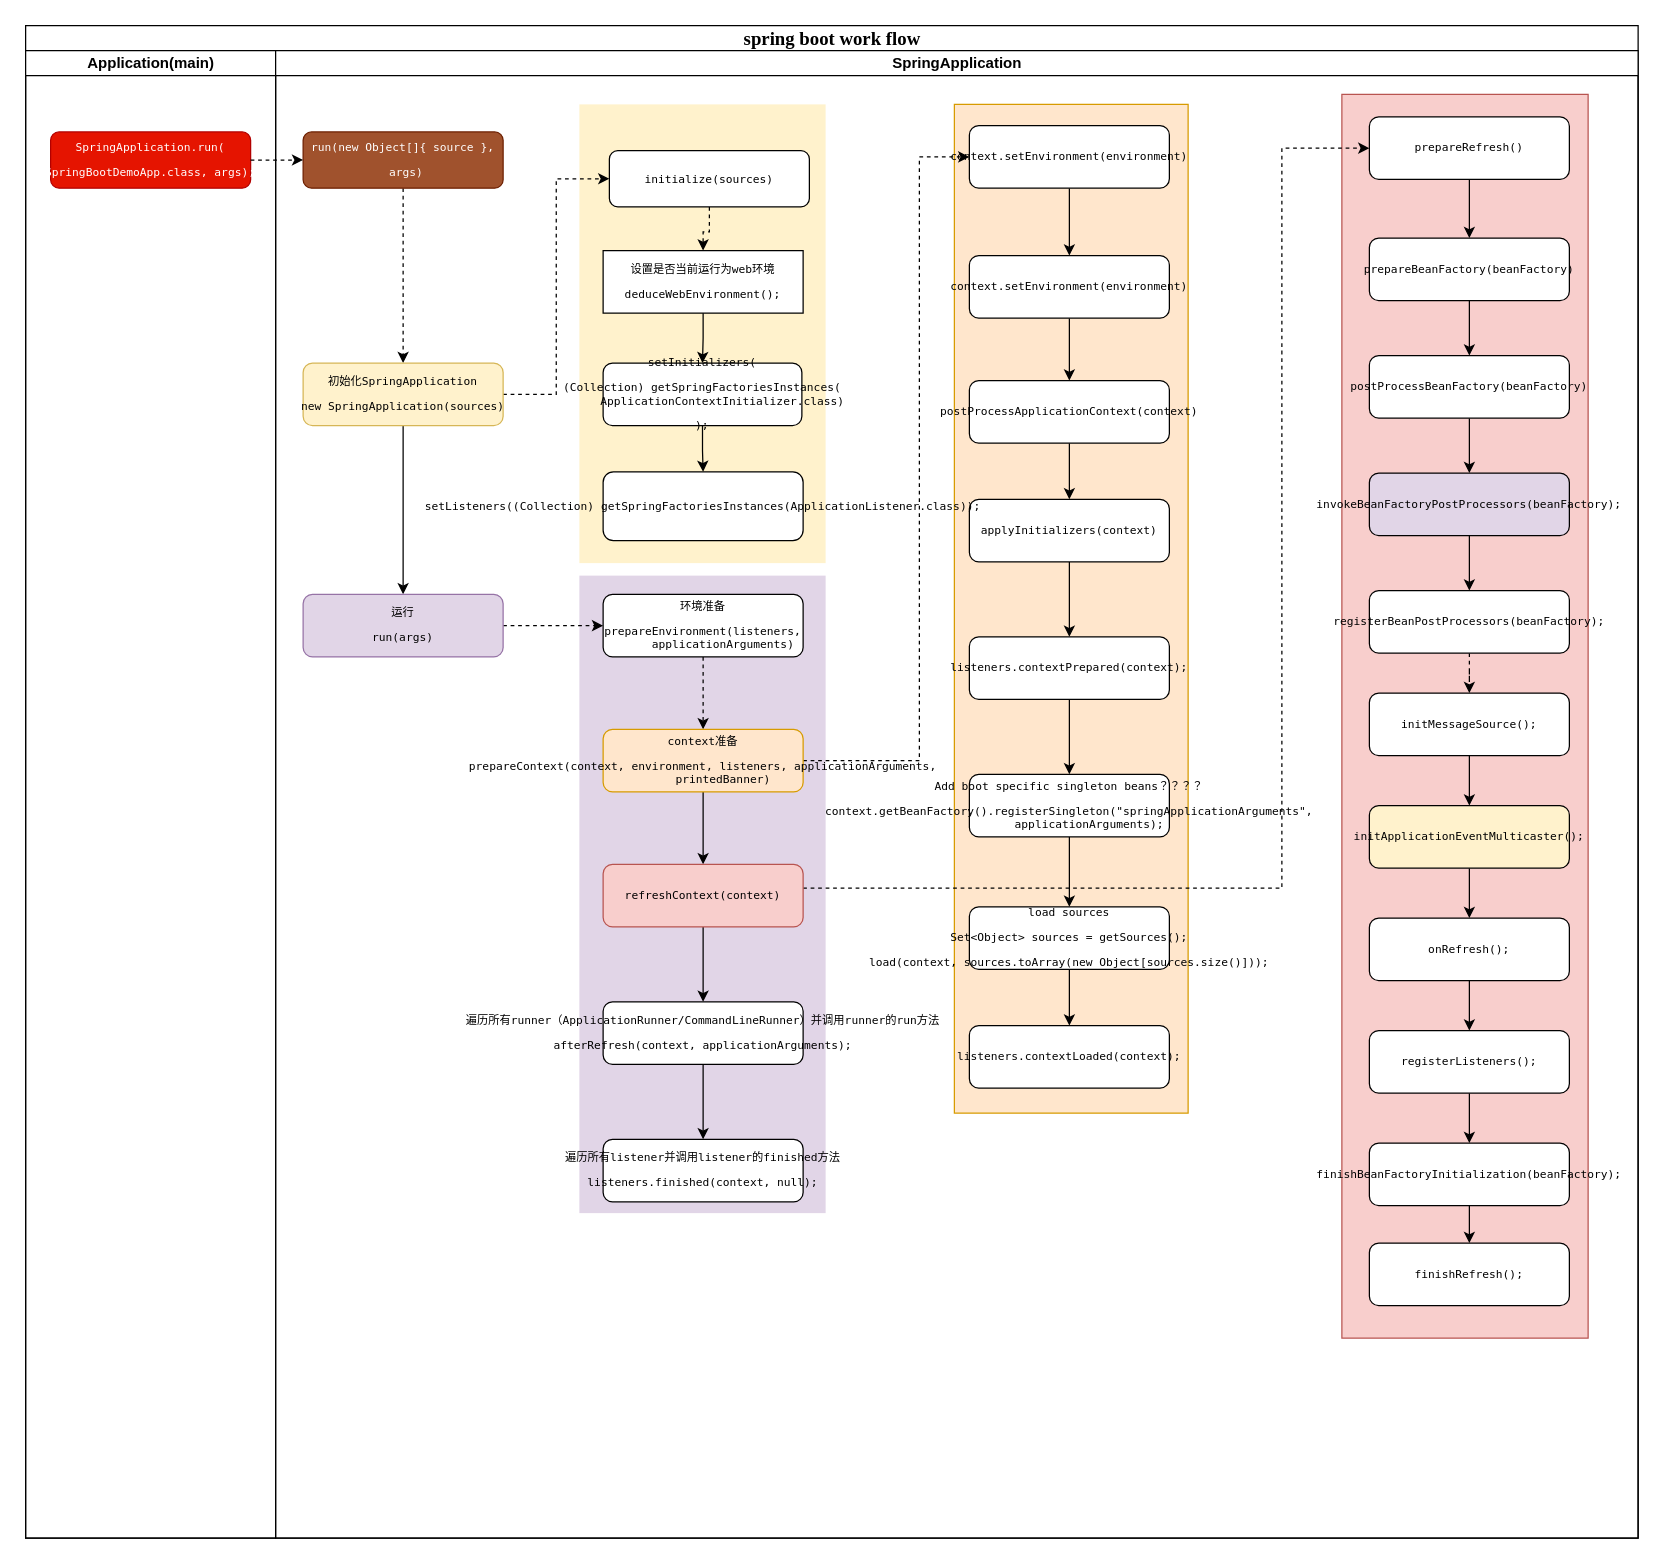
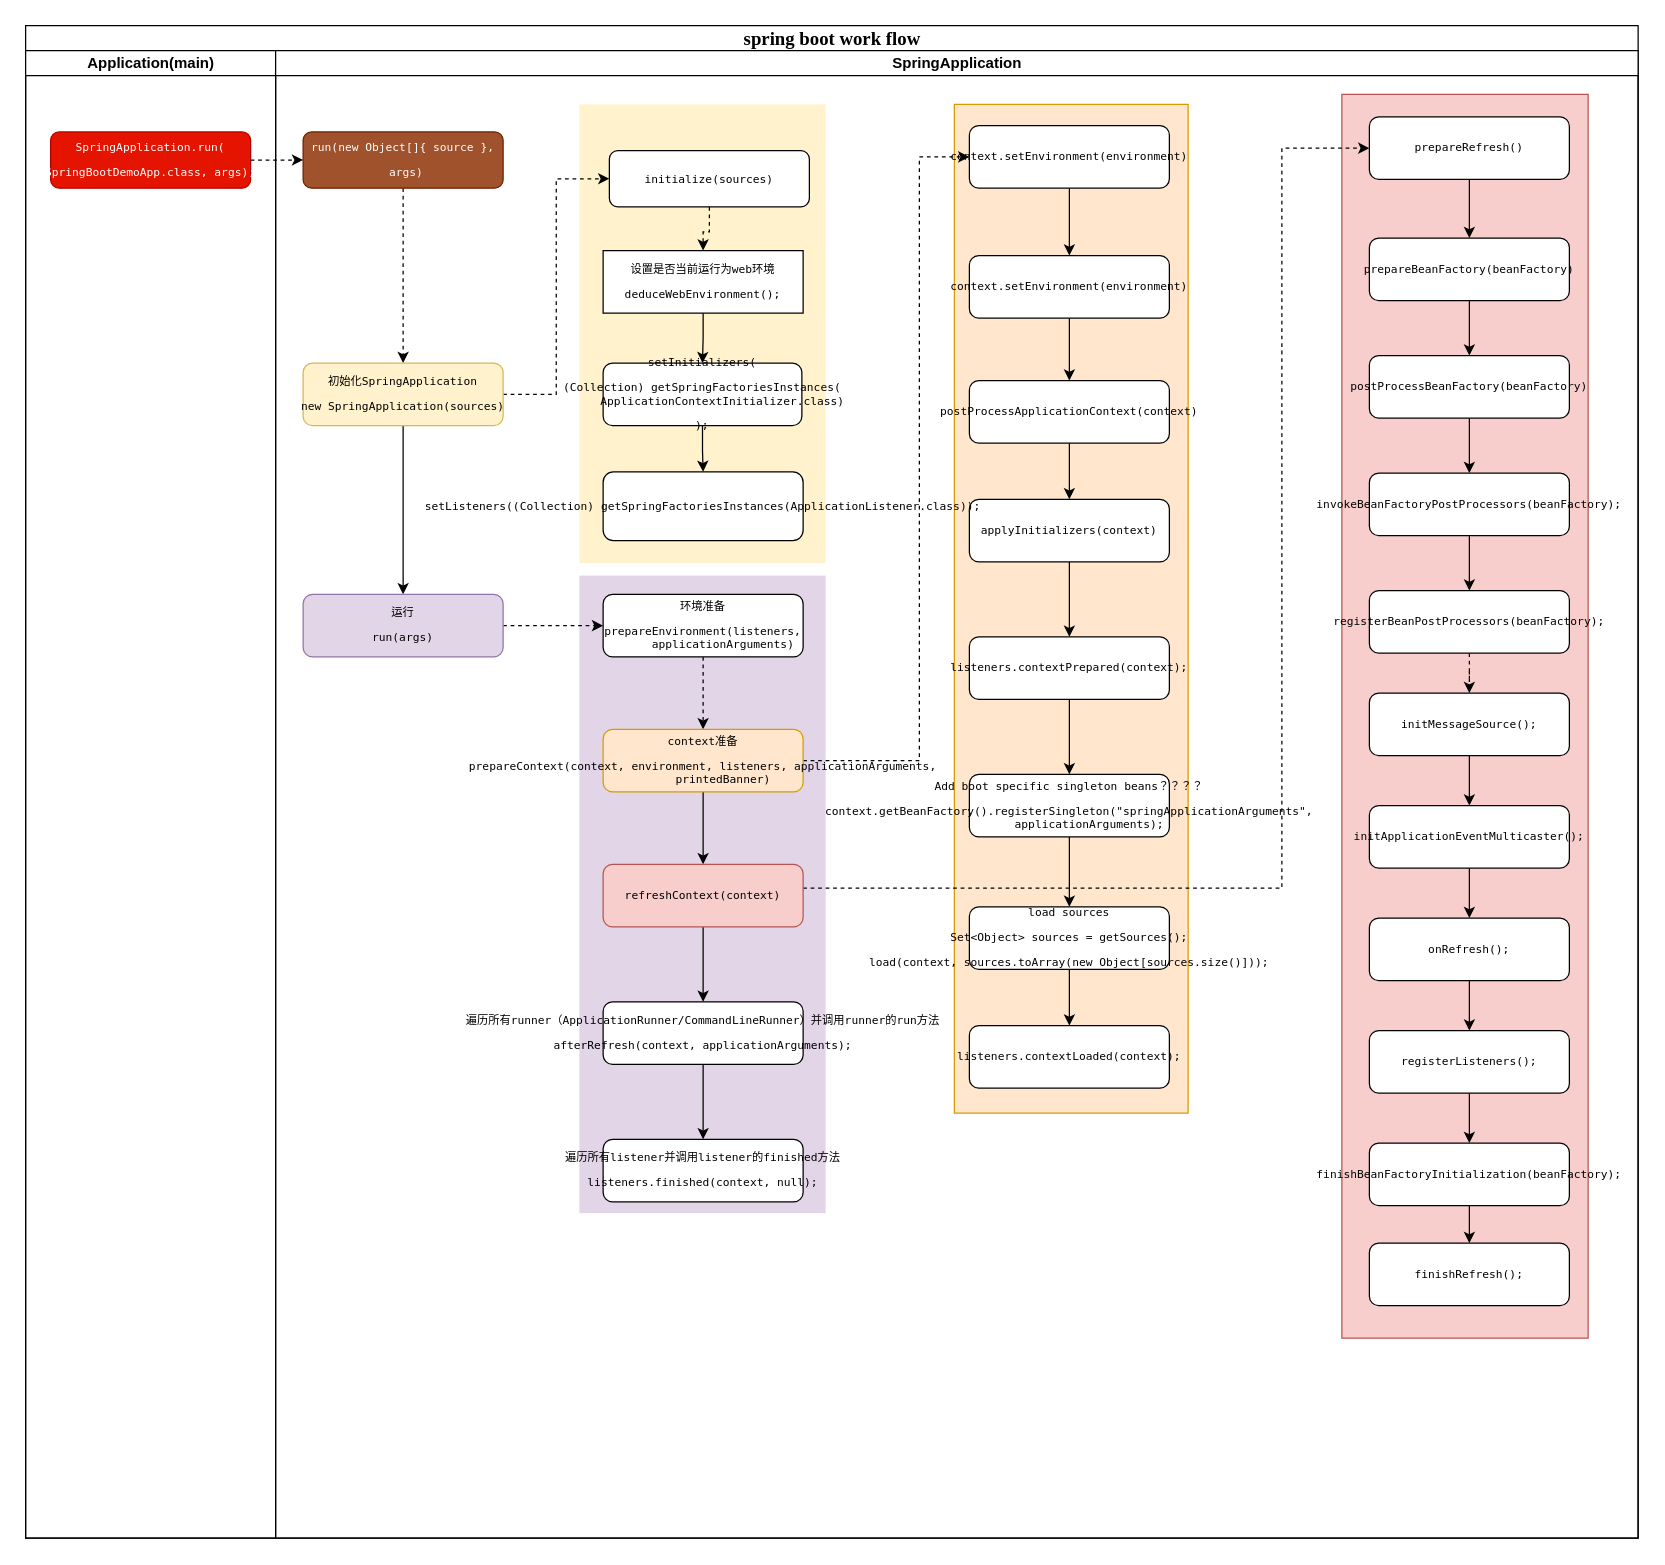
- <mxCell id="47" value="&lt;pre style=&quot;font-size: 9px;&quot;&gt;&lt;pre style=&quot;font-size: 9px;&quot;&gt;&lt;pre style=&quot;font-size: 9px;&quot;&gt;&lt;pre style=&quot;font-size: 9px;&quot;&gt;&lt;pre style=&quot;font-size: 9px;&quot;&gt;&lt;pre style=&quot;font-size: 9px;&quot;&gt;&lt;pre style=&quot;font-size: 9px;&quot;&gt;&lt;pre style=&quot;font-size: 9px;&quot;&gt;&lt;pre style=&quot;font-size: 9px;&quot;&gt;&lt;pre style=&quot;font-size: 9px;&quot;&gt;&lt;pre style=&quot;font-size: 9px;&quot;&gt;invokeBeanFactoryPostProcessors(beanFactory);&lt;/pre&gt;&lt;/pre&gt;&lt;/pre&gt;&lt;/pre&gt;&lt;/pre&gt;&lt;/pre&gt;&lt;/pre&gt;&lt;/pre&gt;&lt;/pre&gt;&lt;/pre&gt;&lt;/pre&gt;" style="rounded=1;whiteSpace=wrap;html=1;fontSize=9;strokeWidth=1;fillColor=#e1d5e7;" vertex="1" parent="5"><mxGeometry x="875" y="338" width="160" height="50" as="geometry" /></mxCell>
+ <mxCell id="47" value="&lt;pre style=&quot;font-size: 9px;&quot;&gt;&lt;pre style=&quot;font-size: 9px;&quot;&gt;&lt;pre style=&quot;font-size: 9px;&quot;&gt;&lt;pre style=&quot;font-size: 9px;&quot;&gt;&lt;pre style=&quot;font-size: 9px;&quot;&gt;&lt;pre style=&quot;font-size: 9px;&quot;&gt;&lt;pre style=&quot;font-size: 9px;&quot;&gt;&lt;pre style=&quot;font-size: 9px;&quot;&gt;&lt;pre style=&quot;font-size: 9px;&quot;&gt;&lt;pre style=&quot;font-size: 9px;&quot;&gt;&lt;pre style=&quot;font-size: 9px;&quot;&gt;invokeBeanFactoryPostProcessors(beanFactory);&lt;/pre&gt;&lt;/pre&gt;&lt;/pre&gt;&lt;/pre&gt;&lt;/pre&gt;&lt;/pre&gt;&lt;/pre&gt;&lt;/pre&gt;&lt;/pre&gt;&lt;/pre&gt;&lt;/pre&gt;" style="rounded=1;whiteSpace=wrap;html=1;fontSize=9;strokeWidth=1;" vertex="1" parent="5"><mxGeometry x="875" y="338" width="160" height="50" as="geometry" /></mxCell>
- <mxCell id="53" value="&lt;pre style=&quot;font-size: 9px;&quot;&gt;&lt;pre style=&quot;font-size: 9px;&quot;&gt;&lt;pre style=&quot;font-size: 9px;&quot;&gt;&lt;pre style=&quot;font-size: 9px;&quot;&gt;&lt;pre style=&quot;font-size: 9px;&quot;&gt;&lt;pre style=&quot;font-size: 9px;&quot;&gt;&lt;pre style=&quot;font-size: 9px;&quot;&gt;&lt;pre style=&quot;font-size: 9px;&quot;&gt;&lt;pre style=&quot;font-size: 9px;&quot;&gt;&lt;pre style=&quot;font-size: 9px;&quot;&gt;&lt;pre style=&quot;font-size: 9px;&quot;&gt;&lt;pre style=&quot;font-size: 9px;&quot;&gt;&lt;pre style=&quot;font-size: 9px;&quot;&gt;&lt;pre style=&quot;font-size: 9px;&quot;&gt;initApplicationEventMulticaster();&lt;/pre&gt;&lt;/pre&gt;&lt;/pre&gt;&lt;/pre&gt;&lt;/pre&gt;&lt;/pre&gt;&lt;/pre&gt;&lt;/pre&gt;&lt;/pre&gt;&lt;/pre&gt;&lt;/pre&gt;&lt;/pre&gt;&lt;/pre&gt;&lt;/pre&gt;" style="rounded=1;whiteSpace=wrap;html=1;fontSize=9;strokeWidth=1;fillColor=#fff2cc;" vertex="1" parent="5"><mxGeometry x="875" y="604" width="160" height="50" as="geometry" /></mxCell>
+ <mxCell id="53" value="&lt;pre style=&quot;font-size: 9px;&quot;&gt;&lt;pre style=&quot;font-size: 9px;&quot;&gt;&lt;pre style=&quot;font-size: 9px;&quot;&gt;&lt;pre style=&quot;font-size: 9px;&quot;&gt;&lt;pre style=&quot;font-size: 9px;&quot;&gt;&lt;pre style=&quot;font-size: 9px;&quot;&gt;&lt;pre style=&quot;font-size: 9px;&quot;&gt;&lt;pre style=&quot;font-size: 9px;&quot;&gt;&lt;pre style=&quot;font-size: 9px;&quot;&gt;&lt;pre style=&quot;font-size: 9px;&quot;&gt;&lt;pre style=&quot;font-size: 9px;&quot;&gt;&lt;pre style=&quot;font-size: 9px;&quot;&gt;&lt;pre style=&quot;font-size: 9px;&quot;&gt;&lt;pre style=&quot;font-size: 9px;&quot;&gt;initApplicationEventMulticaster();&lt;/pre&gt;&lt;/pre&gt;&lt;/pre&gt;&lt;/pre&gt;&lt;/pre&gt;&lt;/pre&gt;&lt;/pre&gt;&lt;/pre&gt;&lt;/pre&gt;&lt;/pre&gt;&lt;/pre&gt;&lt;/pre&gt;&lt;/pre&gt;&lt;/pre&gt;" style="rounded=1;whiteSpace=wrap;html=1;fontSize=9;strokeWidth=1;" vertex="1" parent="5"><mxGeometry x="875" y="604" width="160" height="50" as="geometry" /></mxCell>
